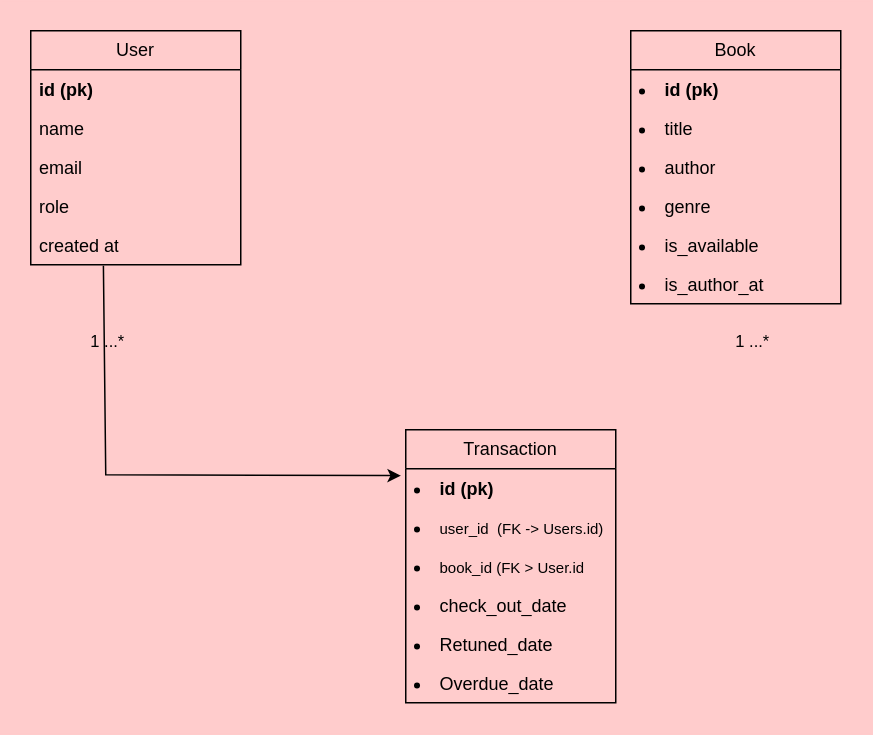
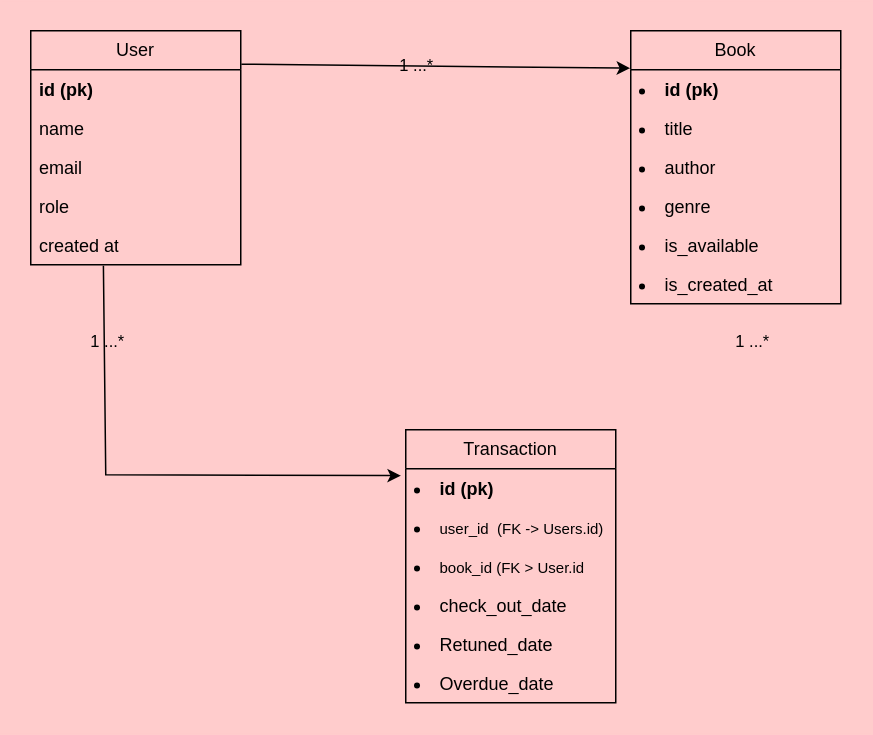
+ <mxCell id="22" value="" style="endArrow=classic;html=1;rounded=0;exitX=1.003;exitY=0.143;exitDx=0;exitDy=0;exitPerimeter=0;entryX=-0.003;entryY=0.137;entryDx=0;entryDy=0;entryPerimeter=0;labelBackgroundColor=none;fontColor=default;" edge="1" parent="1" source="2" target="8"><mxGeometry width="50" height="50" relative="1" as="geometry"><mxPoint x="240" y="146" as="sourcePoint" /><mxPoint x="290" y="96" as="targetPoint" /></mxGeometry></mxCell>
+ <mxCell id="23" value="1 ...*" style="edgeLabel;html=1;align=center;verticalAlign=middle;resizable=0;points=[];labelBackgroundColor=none;" vertex="1" connectable="0" parent="22"><mxGeometry x="-0.105" y="1" relative="1" as="geometry"><mxPoint as="offset" /></mxGeometry></mxCell>
- <mxCell id="14" value="&lt;li&gt;&lt;span style=&quot;background-color: transparent; color: light-dark(rgb(0, 0, 0), rgb(255, 255, 255));&quot;&gt;is_author_at&amp;nbsp;&lt;/span&gt;&lt;/li&gt;" style="text;strokeColor=none;fillColor=none;align=left;verticalAlign=top;spacingLeft=4;spacingRight=4;overflow=hidden;rotatable=0;points=[[0,0.5],[1,0.5]];portConstraint=eastwest;whiteSpace=wrap;html=1;labelBackgroundColor=none;" vertex="1" parent="8"><mxGeometry y="156" width="140" height="26" as="geometry" /></mxCell>
+ <mxCell id="14" value="&lt;li&gt;&lt;span style=&quot;background-color: transparent; color: light-dark(rgb(0, 0, 0), rgb(255, 255, 255));&quot;&gt;is_created_at&amp;nbsp;&lt;/span&gt;&lt;/li&gt;" style="text;strokeColor=none;fillColor=none;align=left;verticalAlign=top;spacingLeft=4;spacingRight=4;overflow=hidden;rotatable=0;points=[[0,0.5],[1,0.5]];portConstraint=eastwest;whiteSpace=wrap;html=1;labelBackgroundColor=none;" vertex="1" parent="8"><mxGeometry y="156" width="140" height="26" as="geometry" /></mxCell>
